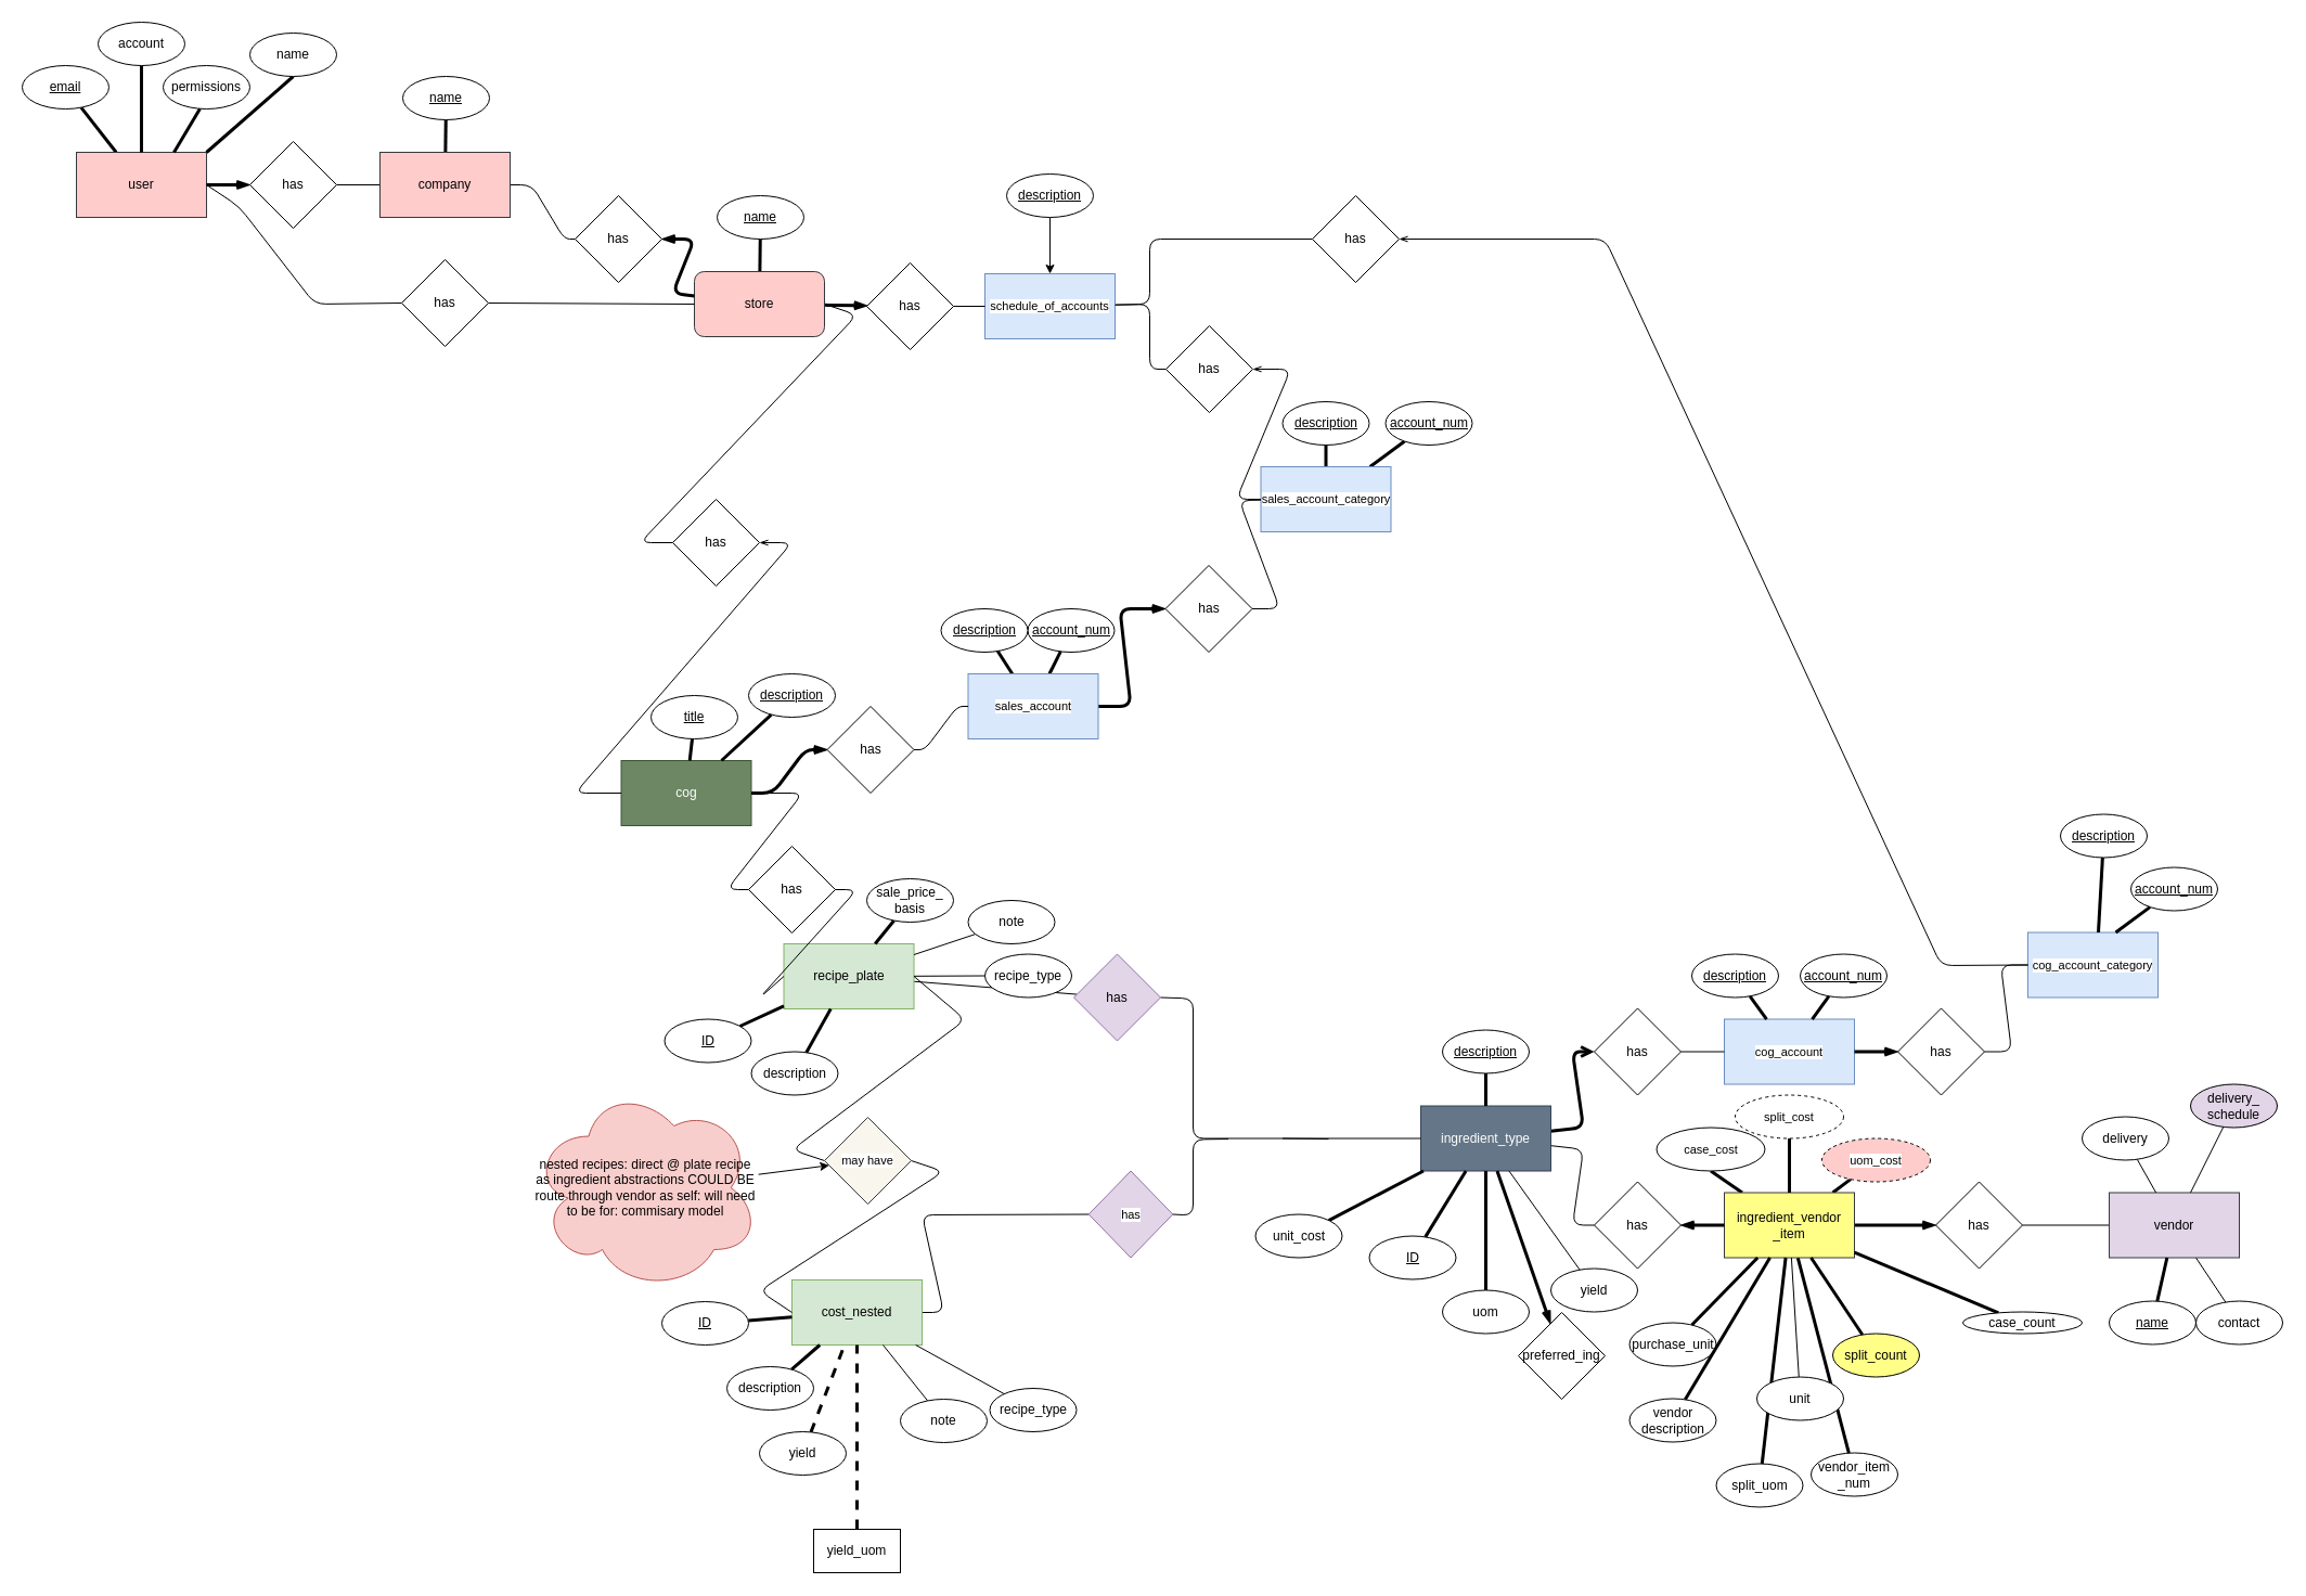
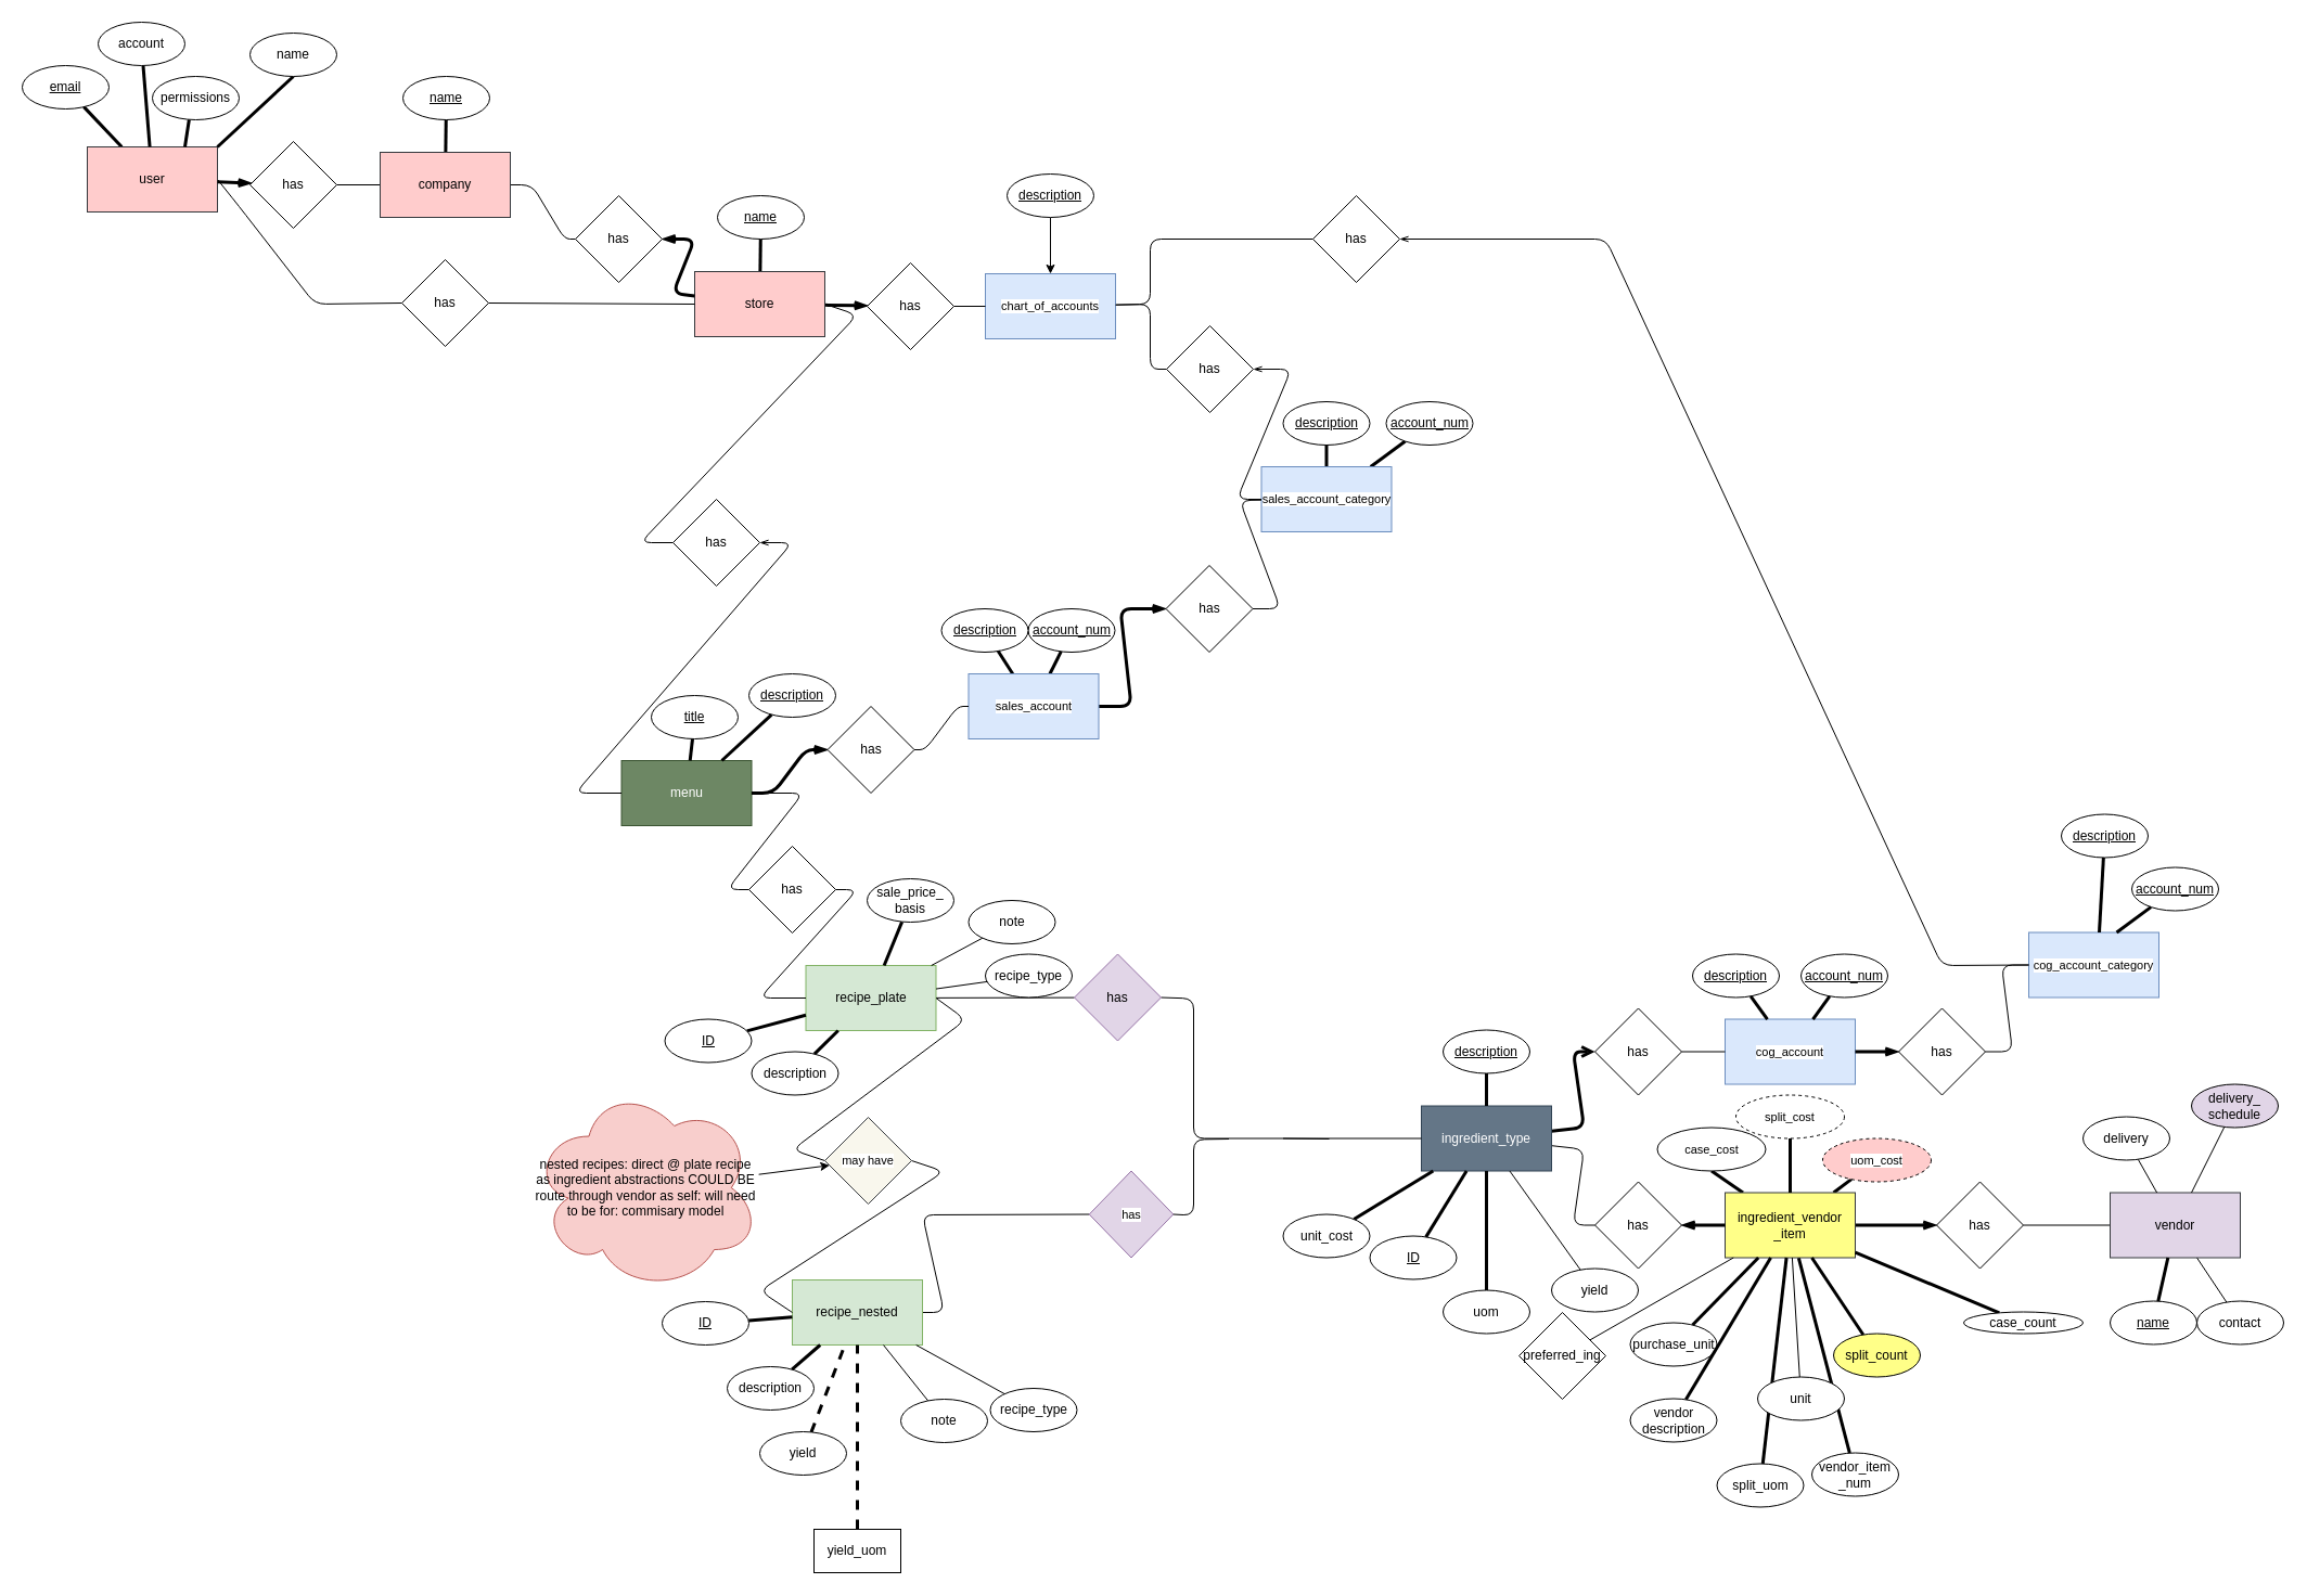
- <mxCell id="46" value="permissions" style="ellipse;whiteSpace=wrap;html=1;movable=1;resizable=1;rotatable=1;deletable=1;editable=1;locked=0;connectable=1;" parent="1" vertex="1"><mxGeometry x="150" y="60" width="80" height="40" as="geometry" /></mxCell>
+ <mxCell id="46" value="permissions" style="ellipse;whiteSpace=wrap;html=1;movable=1;resizable=1;rotatable=1;deletable=1;editable=1;locked=0;connectable=1;" parent="1" vertex="1"><mxGeometry x="140" y="70" width="80" height="40" as="geometry" /></mxCell>
- <mxCell id="5" value="user" style="whiteSpace=wrap;html=1;fillColor=#ffcccc;strokeColor=#36393d;movable=1;resizable=1;rotatable=1;deletable=1;editable=1;locked=0;connectable=1;" parent="1" vertex="1"><mxGeometry x="70" y="140" width="120" height="60" as="geometry" /></mxCell>
+ <mxCell id="5" value="user" style="whiteSpace=wrap;html=1;fillColor=#ffcccc;strokeColor=#36393d;movable=1;resizable=1;rotatable=1;deletable=1;editable=1;locked=0;connectable=1;" parent="1" vertex="1"><mxGeometry x="80" y="135" width="120" height="60" as="geometry" /></mxCell>
- <mxCell id="13" value="store" style="whiteSpace=wrap;html=1;fillColor=#ffcccc;strokeColor=#36393d;movable=1;resizable=1;rotatable=1;deletable=1;editable=1;locked=0;connectable=1;rounded=1;" parent="1" vertex="1"><mxGeometry x="640" y="250" width="120" height="60" as="geometry" /></mxCell>
+ <mxCell id="13" value="store" style="whiteSpace=wrap;html=1;fillColor=#ffcccc;strokeColor=#36393d;movable=1;resizable=1;rotatable=1;deletable=1;editable=1;locked=0;connectable=1;" parent="1" vertex="1"><mxGeometry x="640" y="250" width="120" height="60" as="geometry" /></mxCell>
- <mxCell id="99" value="schedule_of_accounts" style="whiteSpace=wrap;html=1;fontFamily=Helvetica;fontSize=11;labelBackgroundColor=default;fillColor=#dae8fc;strokeColor=#6c8ebf;movable=1;resizable=1;rotatable=1;deletable=1;editable=1;locked=0;connectable=1;" parent="1" vertex="1"><mxGeometry x="908" y="252" width="120" height="60" as="geometry" /></mxCell>
+ <mxCell id="99" value="chart_of_accounts" style="whiteSpace=wrap;html=1;fontFamily=Helvetica;fontSize=11;labelBackgroundColor=default;fillColor=#dae8fc;strokeColor=#6c8ebf;movable=1;resizable=1;rotatable=1;deletable=1;editable=1;locked=0;connectable=1;" parent="1" vertex="1"><mxGeometry x="908" y="252" width="120" height="60" as="geometry" /></mxCell>
- <mxCell id="22" value="cog" style="whiteSpace=wrap;html=1;fillColor=#6d8764;strokeColor=#3A5431;movable=1;resizable=1;rotatable=1;deletable=1;editable=1;locked=0;connectable=1;fontColor=#ffffff;" parent="1" vertex="1"><mxGeometry x="572.5" y="701" width="120" height="60" as="geometry" /></mxCell>
+ <mxCell id="22" value="menu" style="whiteSpace=wrap;html=1;fillColor=#6d8764;strokeColor=#3A5431;movable=1;resizable=1;rotatable=1;deletable=1;editable=1;locked=0;connectable=1;fontColor=#ffffff;" parent="1" vertex="1"><mxGeometry x="572.5" y="701" width="120" height="60" as="geometry" /></mxCell>
- <mxCell id="20" value="recipe_plate" style="whiteSpace=wrap;html=1;fillColor=#d5e8d4;strokeColor=#82b366;movable=1;resizable=1;rotatable=1;deletable=1;editable=1;locked=0;connectable=1;" parent="1" vertex="1"><mxGeometry x="722.5" y="870" width="120" height="60" as="geometry" /></mxCell>
+ <mxCell id="20" value="recipe_plate" style="whiteSpace=wrap;html=1;fillColor=#d5e8d4;strokeColor=#82b366;movable=1;resizable=1;rotatable=1;deletable=1;editable=1;locked=0;connectable=1;" parent="1" vertex="1"><mxGeometry x="742.5" y="890" width="120" height="60" as="geometry" /></mxCell>
- <mxCell id="159" value="unit_cost" style="ellipse;whiteSpace=wrap;html=1;movable=1;resizable=1;rotatable=1;deletable=1;editable=1;locked=0;connectable=1;" parent="1" vertex="1"><mxGeometry x="1157.5" y="1119.51" width="80" height="40" as="geometry" /></mxCell>
+ <mxCell id="159" value="unit_cost" style="ellipse;whiteSpace=wrap;html=1;movable=1;resizable=1;rotatable=1;deletable=1;editable=1;locked=0;connectable=1;" parent="1" vertex="1"><mxGeometry x="1182.5" y="1119.51" width="80" height="40" as="geometry" /></mxCell>
- <mxCell id="169" value="" style="edgeStyle=none;html=1;strokeWidth=3;endArrow=none;endFill=0;startArrow=openThin;startFill=0;" parent="1" source="170" target="30" edge="1"><mxGeometry relative="1" as="geometry" /></mxCell>
+ <mxCell id="168" value="" style="edgeStyle=none;html=1;endArrow=none;endFill=0;" parent="1" source="170" target="18" edge="1"><mxGeometry relative="1" as="geometry" /></mxCell>
- <mxCell id="27" value="cost_nested" style="whiteSpace=wrap;html=1;fillColor=#d5e8d4;strokeColor=#82b366;movable=1;resizable=1;rotatable=1;deletable=1;editable=1;locked=0;connectable=1;" parent="1" vertex="1"><mxGeometry x="730" y="1180" width="120" height="60" as="geometry" /></mxCell>
+ <mxCell id="27" value="recipe_nested" style="whiteSpace=wrap;html=1;fillColor=#d5e8d4;strokeColor=#82b366;movable=1;resizable=1;rotatable=1;deletable=1;editable=1;locked=0;connectable=1;" parent="1" vertex="1"><mxGeometry x="730" y="1180" width="120" height="60" as="geometry" /></mxCell>
